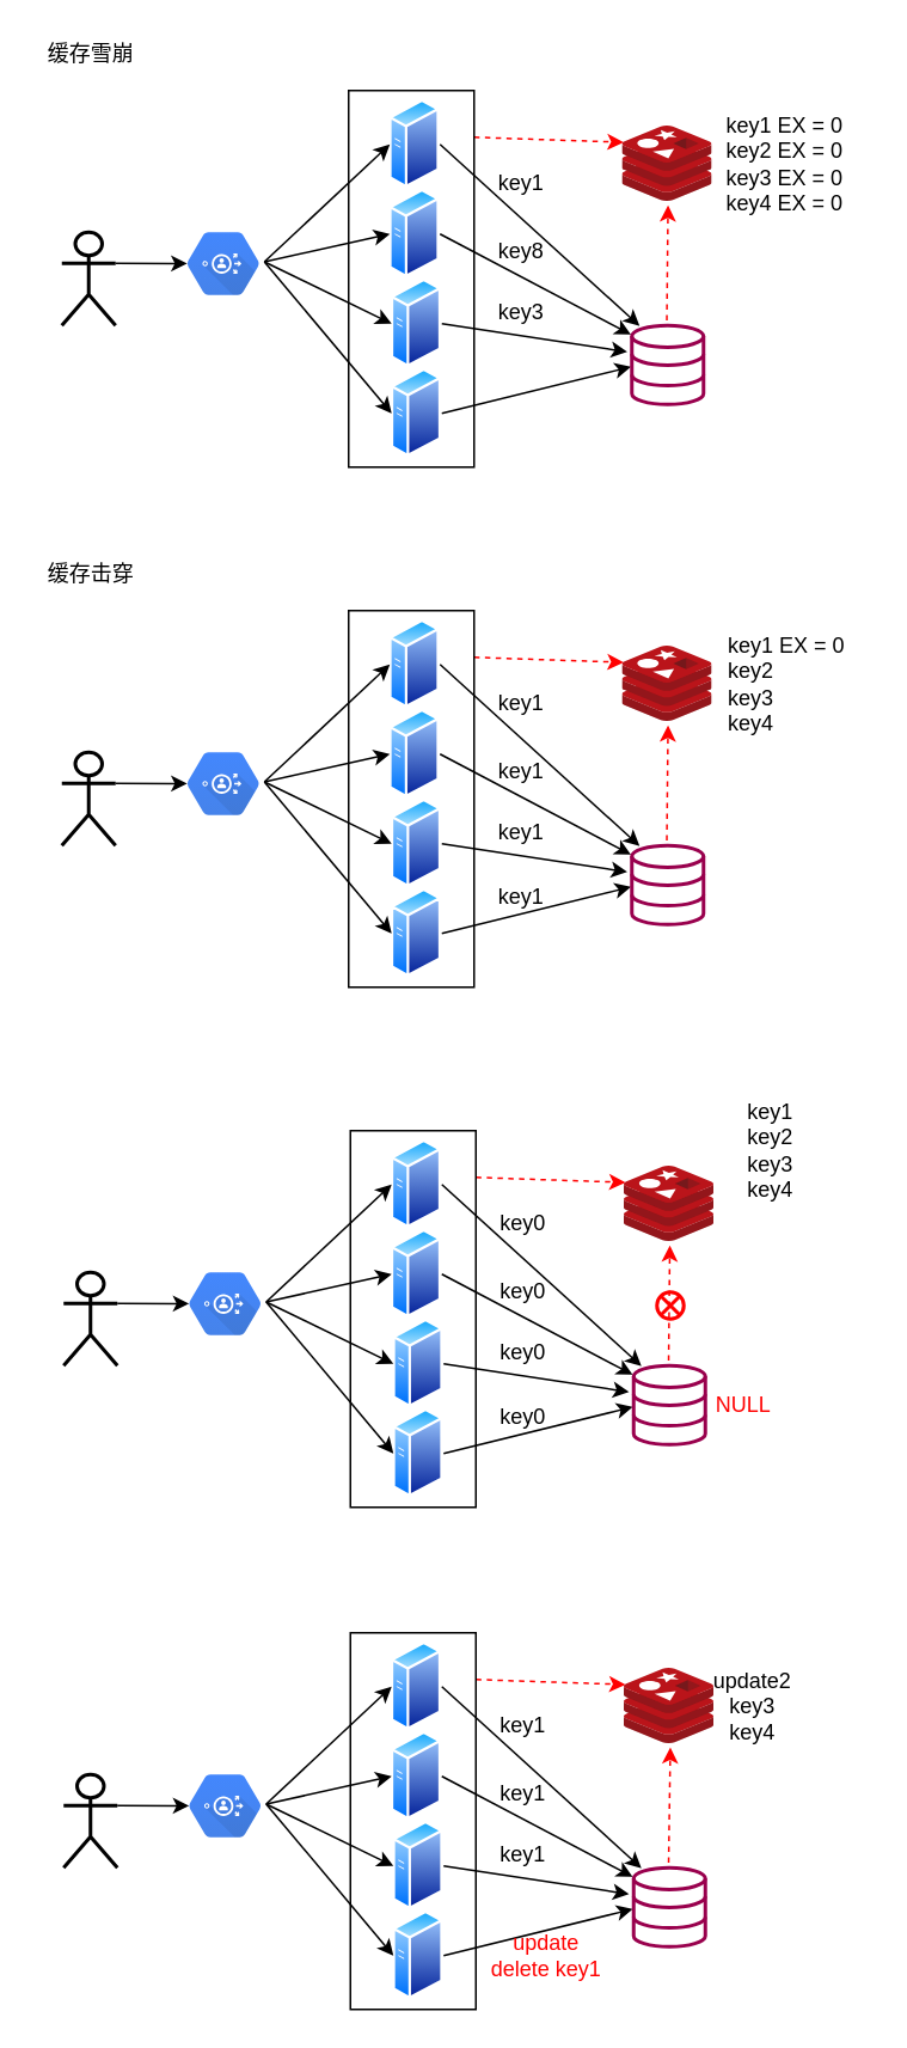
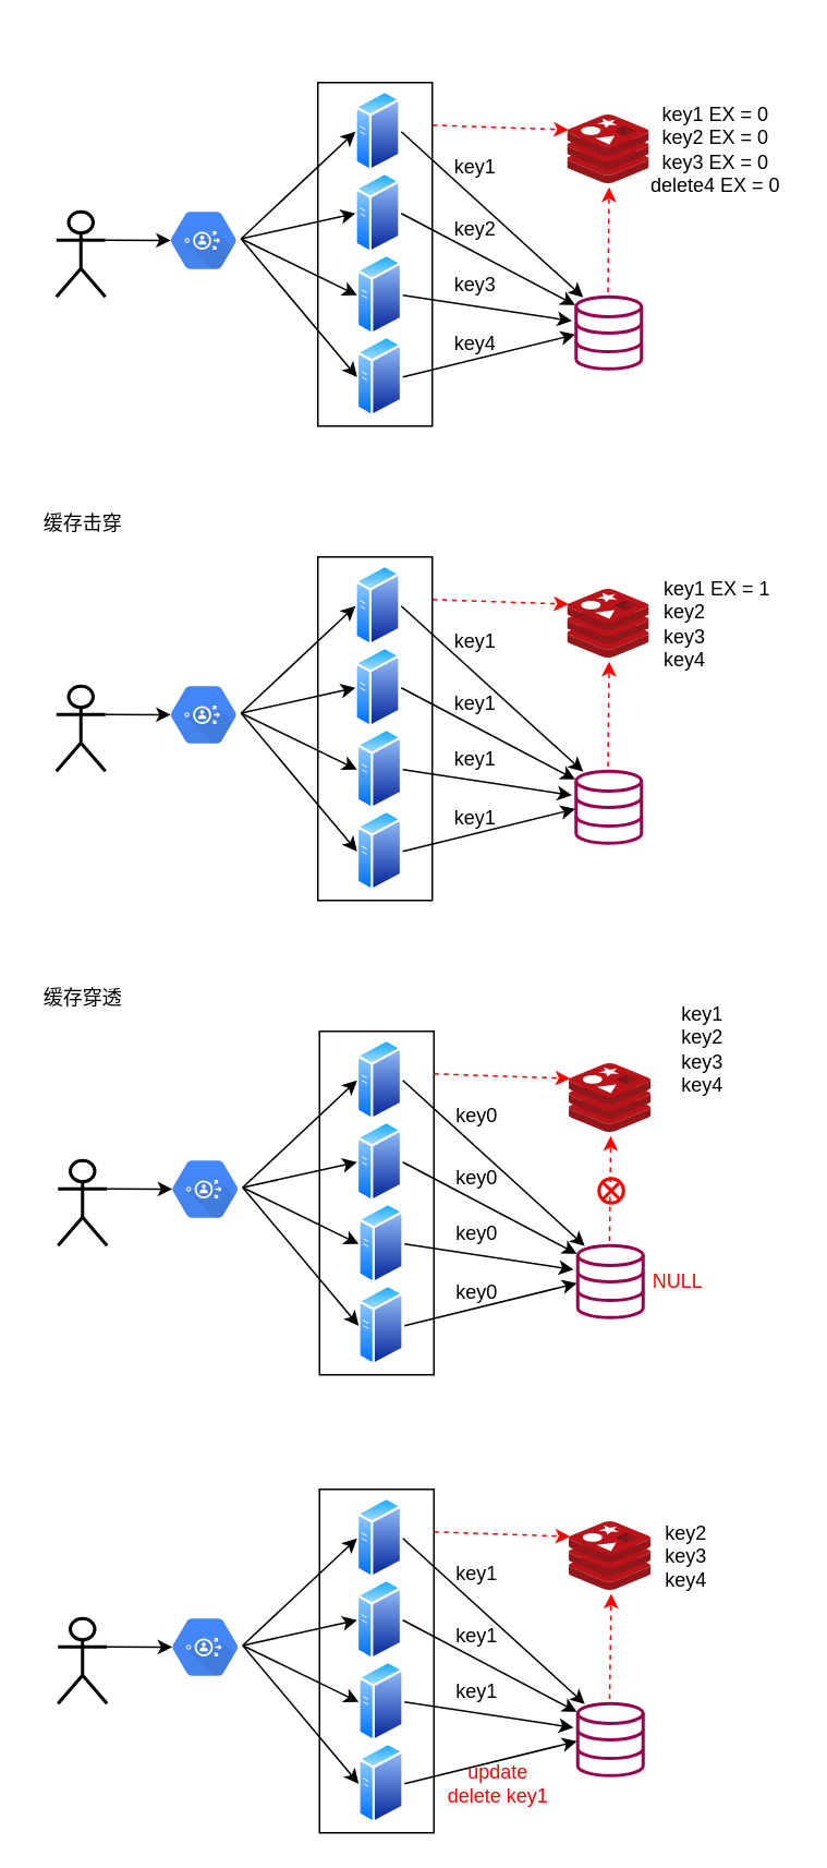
- <mxCell id="51" value="缓存雪崩" style="text;html=1;align=center;verticalAlign=middle;resizable=0;points=[];autosize=1;fontColor=#000000;" vertex="1" parent="1"><mxGeometry x="20" y="20" width="60" height="20" as="geometry" /></mxCell>
- <mxCell id="79" value="key1 EX = 0&lt;br&gt;key2 EX = 0&lt;br&gt;key3 EX = 0&lt;br&gt;key4 EX = 0" style="text;html=1;align=center;verticalAlign=middle;resizable=0;points=[];autosize=1;fontColor=#000000;" vertex="1" parent="1"><mxGeometry x="397" y="61" width="80" height="60" as="geometry" /></mxCell>
+ <mxCell id="79" value="key1 EX = 0&lt;br&gt;key2 EX = 0&lt;br&gt;key3 EX = 0&lt;br&gt;delete4 EX = 0" style="text;html=1;align=center;verticalAlign=middle;resizable=0;points=[];autosize=1;fontColor=#000000;" vertex="1" parent="1"><mxGeometry x="397" y="61" width="80" height="60" as="geometry" /></mxCell>
- <mxCell id="22" value="key8" style="text;html=1;align=center;verticalAlign=middle;resizable=0;points=[];autosize=1;" vertex="1" parent="1"><mxGeometry x="270" y="130" width="40" height="20" as="geometry" /></mxCell>
+ <mxCell id="22" value="key2" style="text;html=1;align=center;verticalAlign=middle;resizable=0;points=[];autosize=1;" vertex="1" parent="1"><mxGeometry x="270" y="130" width="40" height="20" as="geometry" /></mxCell>
+ <mxCell id="24" value="key4" style="text;html=1;align=center;verticalAlign=middle;resizable=0;points=[];autosize=1;" vertex="1" parent="1"><mxGeometry x="270" y="200" width="40" height="20" as="geometry" /></mxCell>
- <mxCell id="78" value="key1 EX = 0&lt;br&gt;key2&lt;br&gt;key3&lt;br&gt;key4" style="text;html=1;align=left;verticalAlign=middle;resizable=0;points=[];autosize=1;fontColor=#000000;" vertex="1" parent="1"><mxGeometry x="404" y="351" width="80" height="60" as="geometry" /></mxCell>
+ <mxCell id="78" value="key1 EX = 1&lt;br&gt;key2&lt;br&gt;key3&lt;br&gt;key4" style="text;html=1;align=left;verticalAlign=middle;resizable=0;points=[];autosize=1;fontColor=#000000;" vertex="1" parent="1"><mxGeometry x="404" y="351" width="80" height="60" as="geometry" /></mxCell>
+ <mxCell id="76" value="缓存穿透" style="text;html=1;align=center;verticalAlign=middle;resizable=0;points=[];autosize=1;fontColor=#000000;" vertex="1" parent="1"><mxGeometry x="20" y="600" width="60" height="20" as="geometry" /></mxCell>
- <mxCell id="104" value="update2&lt;br&gt;key3&lt;br&gt;key4" style="text;html=1;align=center;verticalAlign=middle;resizable=0;points=[];autosize=1;fontColor=#000000;" vertex="1" parent="1"><mxGeometry x="399" y="926" width="40" height="50" as="geometry" /></mxCell>
+ <mxCell id="104" value="key2&lt;br&gt;key3&lt;br&gt;key4" style="text;html=1;align=center;verticalAlign=middle;resizable=0;points=[];autosize=1;fontColor=#000000;" vertex="1" parent="1"><mxGeometry x="399" y="926" width="40" height="50" as="geometry" /></mxCell>
